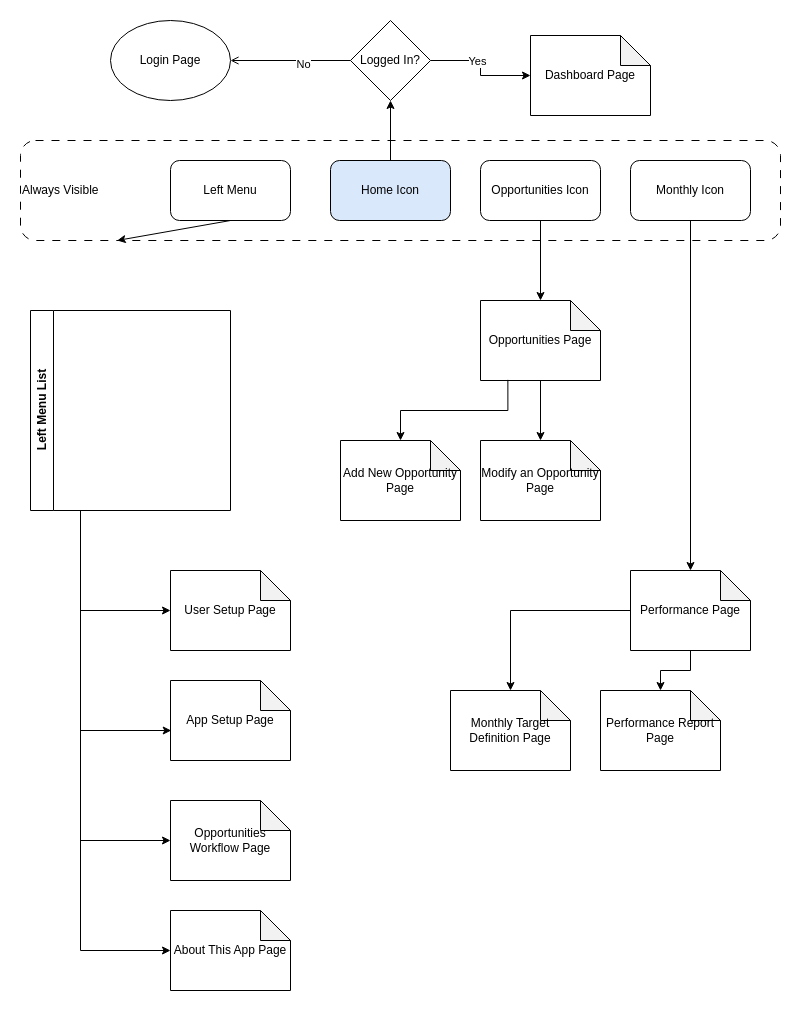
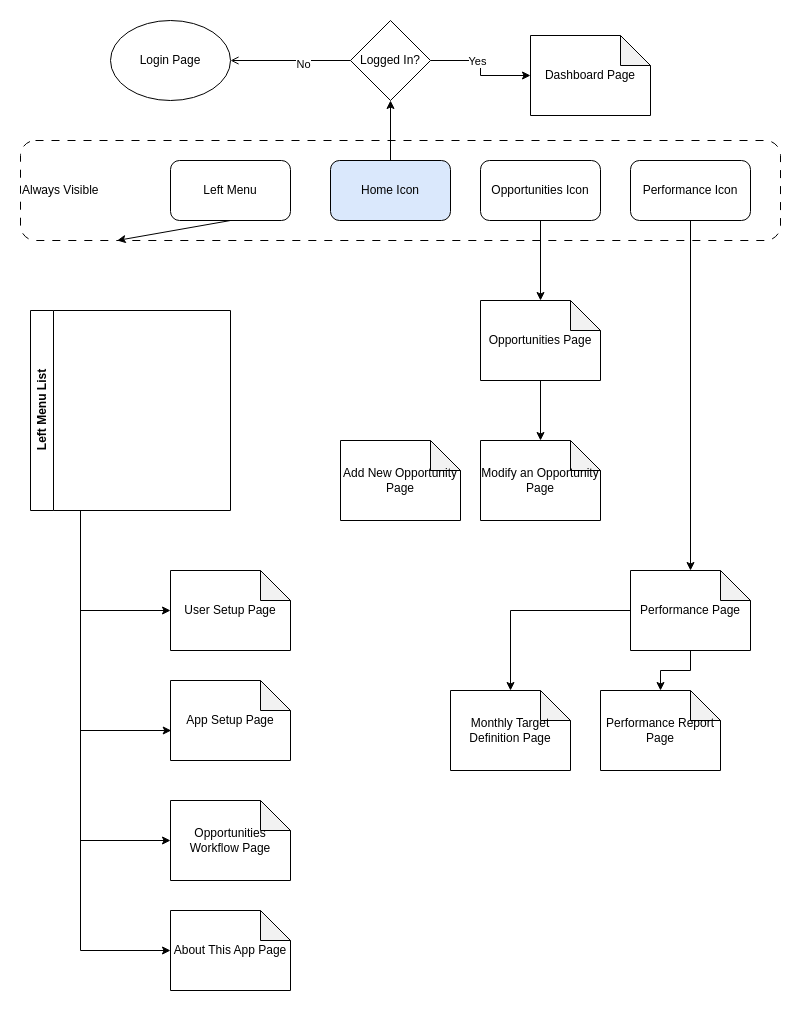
- <mxCell id="6" value="Monthly Icon" style="rounded=1;whiteSpace=wrap;html=1;" vertex="1" parent="1"><mxGeometry x="630" y="160" width="120" height="60" as="geometry" /></mxCell>
+ <mxCell id="6" value="Performance Icon" style="rounded=1;whiteSpace=wrap;html=1;" vertex="1" parent="1"><mxGeometry x="630" y="160" width="120" height="60" as="geometry" /></mxCell>
- <mxCell id="24" style="edgeStyle=orthogonalEdgeStyle;rounded=0;orthogonalLoop=1;jettySize=auto;html=1;exitX=0.228;exitY=0.992;exitDx=0;exitDy=0;exitPerimeter=0;entryX=0.5;entryY=0;entryDx=0;entryDy=0;entryPerimeter=0;" edge="1" parent="1" source="8" target="23"><mxGeometry relative="1" as="geometry" /></mxCell>
